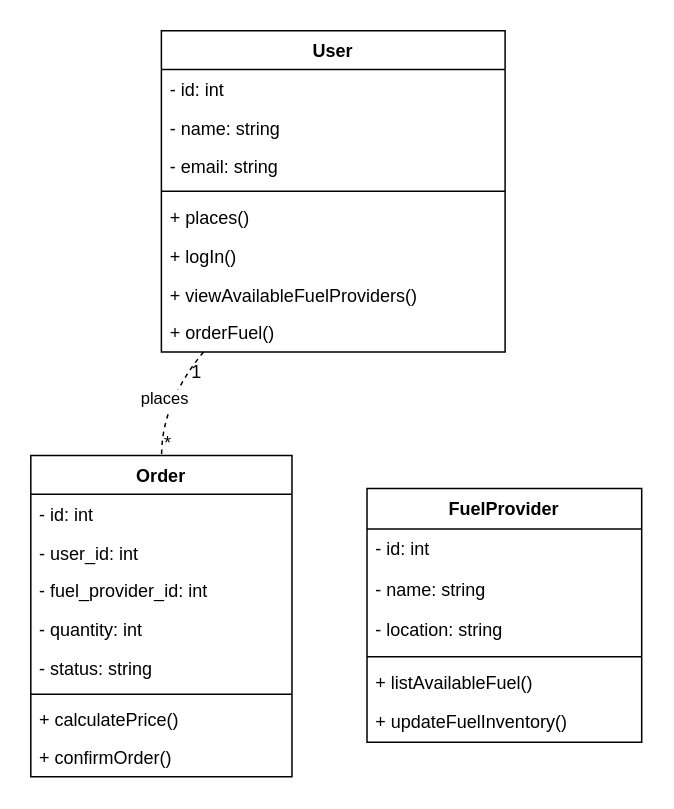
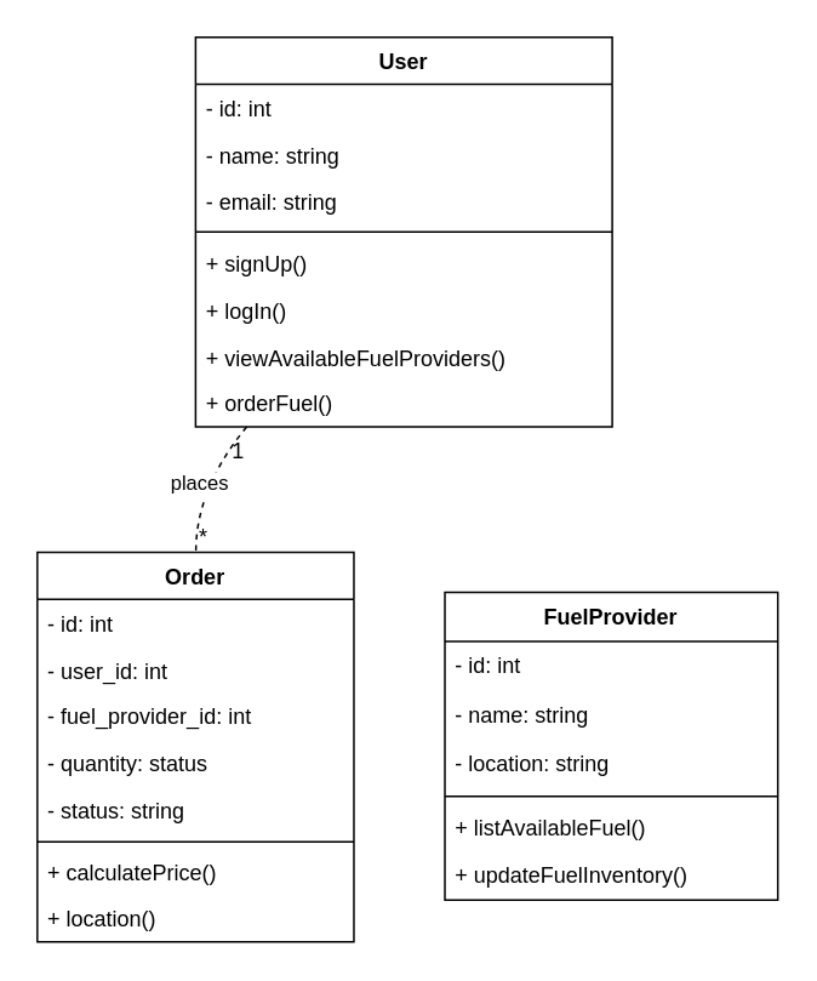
- <mxCell id="7" value="+ places()" style="text;strokeColor=none;fillColor=none;align=left;verticalAlign=top;spacingLeft=4;spacingRight=4;overflow=hidden;rotatable=0;points=[[0,0.5],[1,0.5]];portConstraint=eastwest;" vertex="1" parent="2"><mxGeometry y="111" width="229" height="26" as="geometry" /></mxCell>
+ <mxCell id="7" value="+ signUp()" style="text;strokeColor=none;fillColor=none;align=left;verticalAlign=top;spacingLeft=4;spacingRight=4;overflow=hidden;rotatable=0;points=[[0,0.5],[1,0.5]];portConstraint=eastwest;" vertex="1" parent="2"><mxGeometry y="111" width="229" height="26" as="geometry" /></mxCell>
- <mxCell id="22" value="- quantity: int" style="text;strokeColor=none;fillColor=none;align=left;verticalAlign=top;spacingLeft=4;spacingRight=4;overflow=hidden;rotatable=0;points=[[0,0.5],[1,0.5]];portConstraint=eastwest;" vertex="1" parent="18"><mxGeometry y="103" width="174" height="26" as="geometry" /></mxCell>
+ <mxCell id="22" value="- quantity: status" style="text;strokeColor=none;fillColor=none;align=left;verticalAlign=top;spacingLeft=4;spacingRight=4;overflow=hidden;rotatable=0;points=[[0,0.5],[1,0.5]];portConstraint=eastwest;" vertex="1" parent="18"><mxGeometry y="103" width="174" height="26" as="geometry" /></mxCell>
- <mxCell id="26" value="+ confirmOrder()" style="text;strokeColor=none;fillColor=none;align=left;verticalAlign=top;spacingLeft=4;spacingRight=4;overflow=hidden;rotatable=0;points=[[0,0.5],[1,0.5]];portConstraint=eastwest;" vertex="1" parent="18"><mxGeometry y="188" width="174" height="26" as="geometry" /></mxCell>
+ <mxCell id="26" value="+ location()" style="text;strokeColor=none;fillColor=none;align=left;verticalAlign=top;spacingLeft=4;spacingRight=4;overflow=hidden;rotatable=0;points=[[0,0.5],[1,0.5]];portConstraint=eastwest;" vertex="1" parent="18"><mxGeometry y="188" width="174" height="26" as="geometry" /></mxCell>
